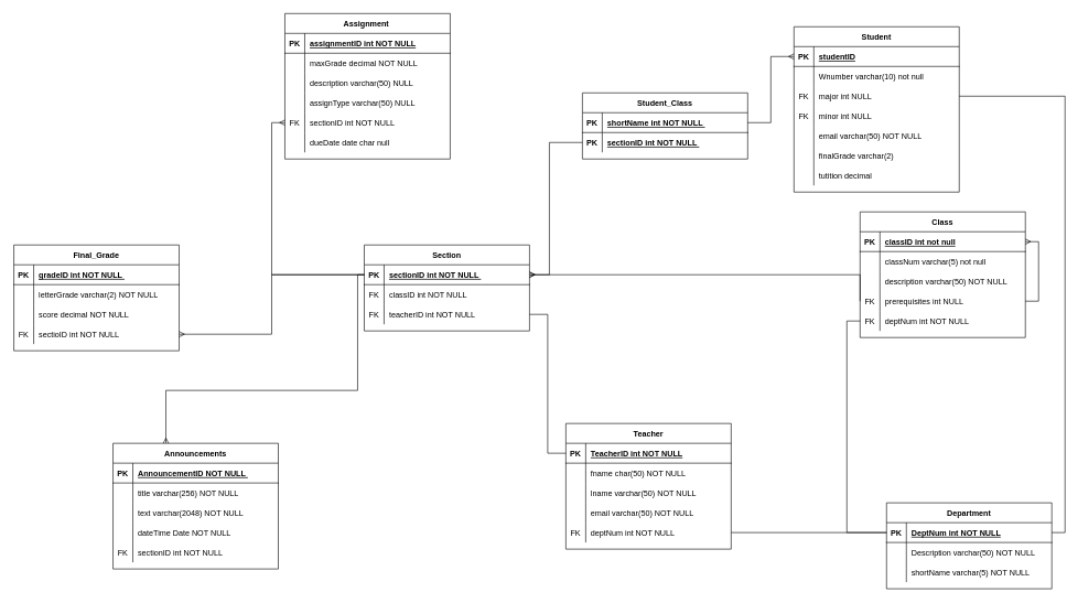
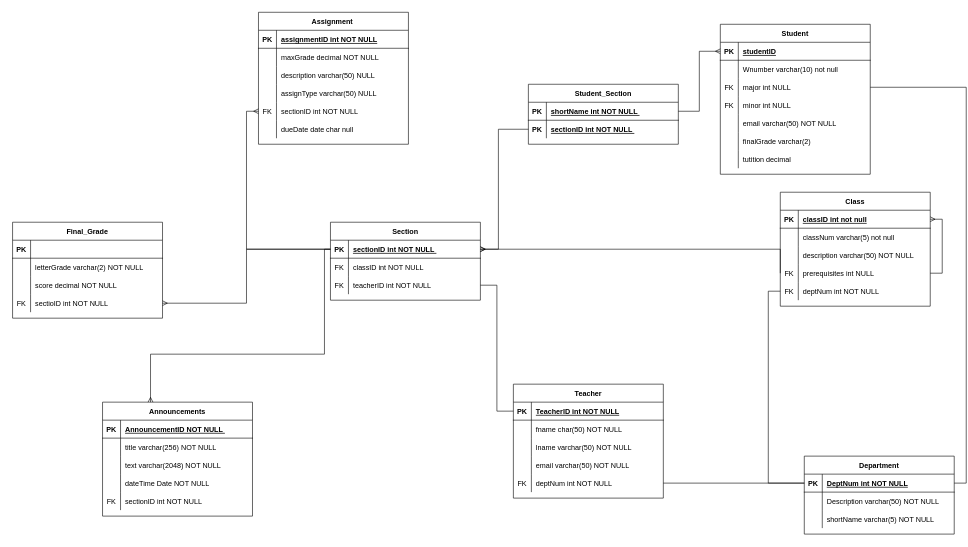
- <mxCell id="99" value="Student_Class" style="shape=table;startSize=30;container=1;collapsible=1;childLayout=tableLayout;fixedRows=1;rowLines=0;fontStyle=1;align=center;resizeLast=1;" parent="1" vertex="1"><mxGeometry x="880" y="140" width="250" height="100" as="geometry"><mxRectangle x="120" y="120" width="100" height="30" as="alternateBounds" /></mxGeometry></mxCell>
+ <mxCell id="99" value="Student_Section" style="shape=table;startSize=30;container=1;collapsible=1;childLayout=tableLayout;fixedRows=1;rowLines=0;fontStyle=1;align=center;resizeLast=1;" parent="1" vertex="1"><mxGeometry x="880" y="140" width="250" height="100" as="geometry"><mxRectangle x="120" y="120" width="100" height="30" as="alternateBounds" /></mxGeometry></mxCell>
- <mxCell id="50" value="gradeID int NOT NULL " style="shape=partialRectangle;overflow=hidden;connectable=0;fillColor=none;top=0;left=0;bottom=0;right=0;align=left;spacingLeft=6;fontStyle=5;" parent="48" vertex="1"><mxGeometry x="30" width="220" height="30" as="geometry" /></mxCell>
